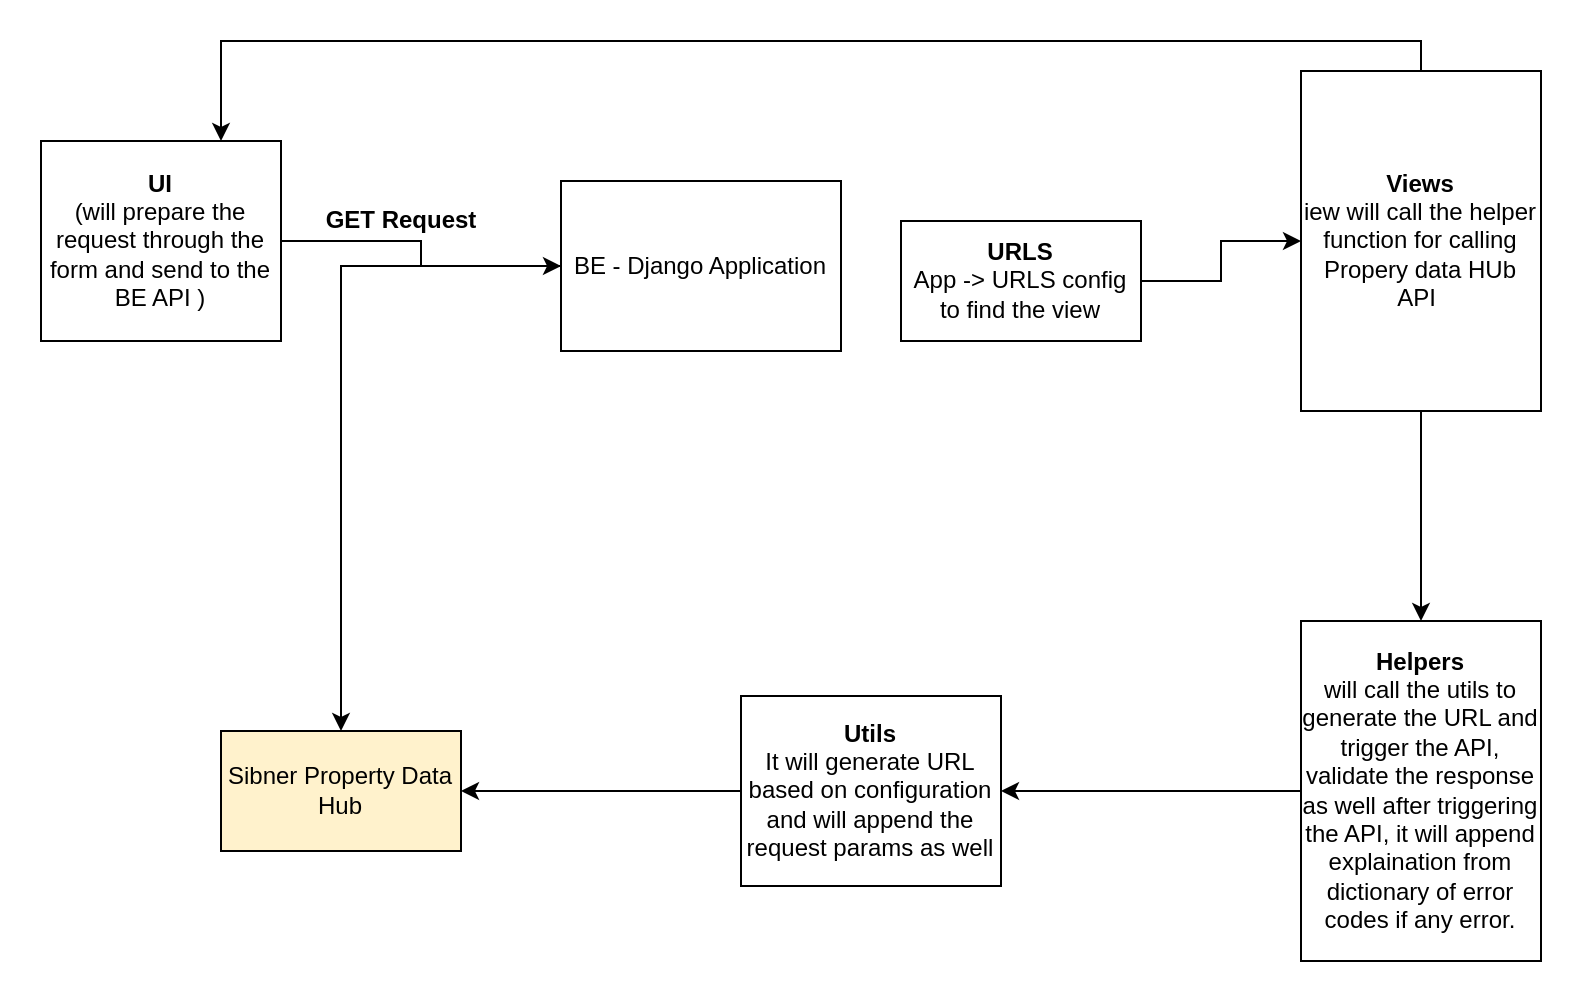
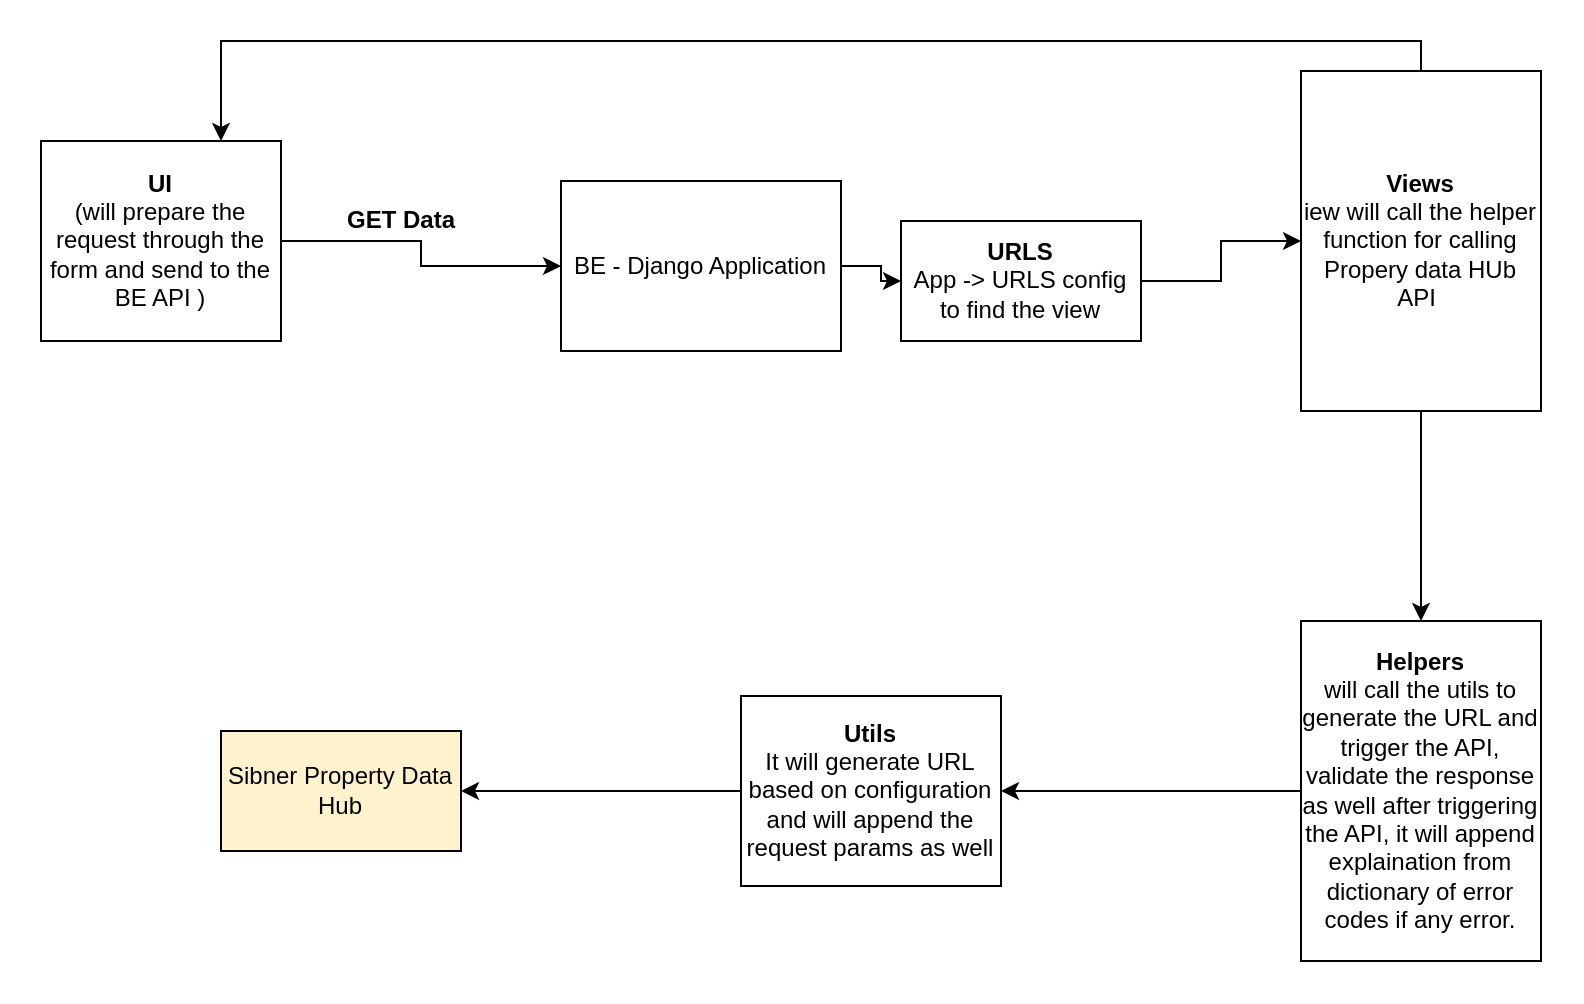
- <mxCell id="16" value="&lt;b&gt;GET Request&lt;/b&gt;" style="text;html=1;align=center;verticalAlign=middle;resizable=0;points=[];autosize=1;strokeColor=none;fillColor=none;" parent="1" vertex="1"><mxGeometry x="155" y="100" width="90" height="20" as="geometry" /></mxCell>
+ <mxCell id="16" value="&lt;b&gt;GET Data&lt;/b&gt;" style="text;html=1;align=center;verticalAlign=middle;resizable=0;points=[];autosize=1;strokeColor=none;fillColor=none;" parent="1" vertex="1"><mxGeometry x="155" y="100" width="90" height="20" as="geometry" /></mxCell>
- <mxCell id="4" value="" style="edgeStyle=orthogonalEdgeStyle;rounded=0;orthogonalLoop=1;jettySize=auto;html=1;" parent="1" source="5" target="15" edge="1"><mxGeometry relative="1" as="geometry" /></mxCell>
+ <mxCell id="4" value="" style="edgeStyle=orthogonalEdgeStyle;rounded=0;orthogonalLoop=1;jettySize=auto;html=1;" parent="1" source="5" target="7" edge="1"><mxGeometry relative="1" as="geometry" /></mxCell>
